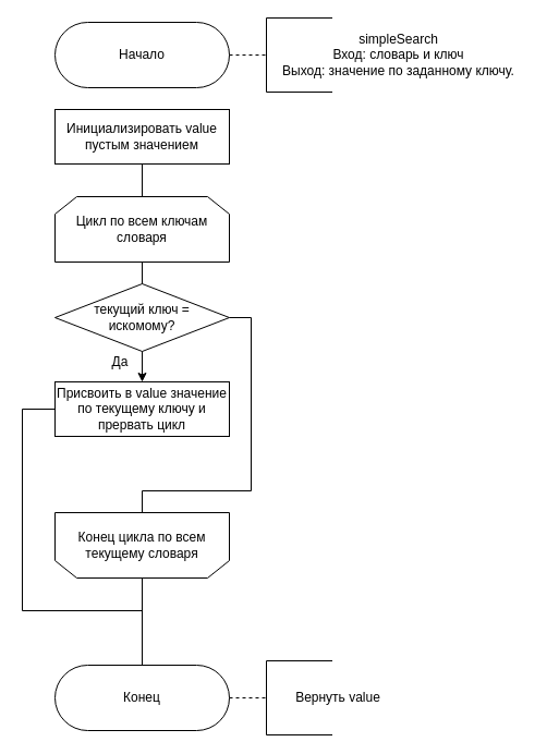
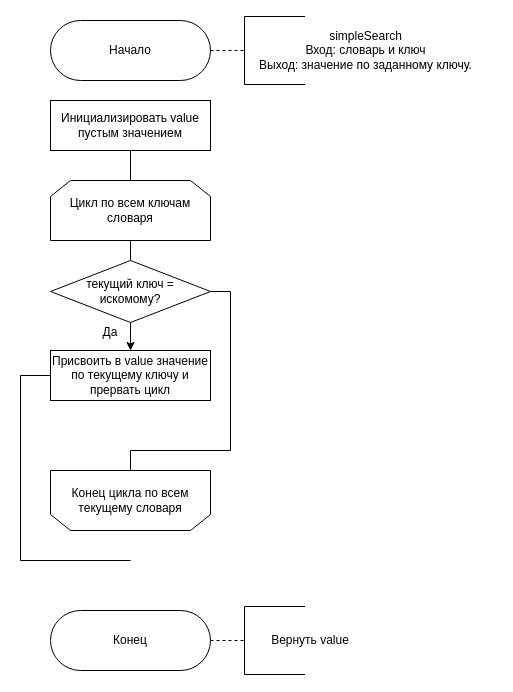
- <mxCell id="5" value="" style="endArrow=none;html=1;entryX=0.5;entryY=0;entryDx=0;entryDy=0;exitX=0.5;exitY=0;exitDx=0;exitDy=0;" parent="1" source="6" target="4" edge="1"><mxGeometry width="50" height="50" relative="1" as="geometry"><mxPoint x="128.5" y="715" as="sourcePoint" /><mxPoint x="131.5" y="725" as="targetPoint" /></mxGeometry></mxCell>
